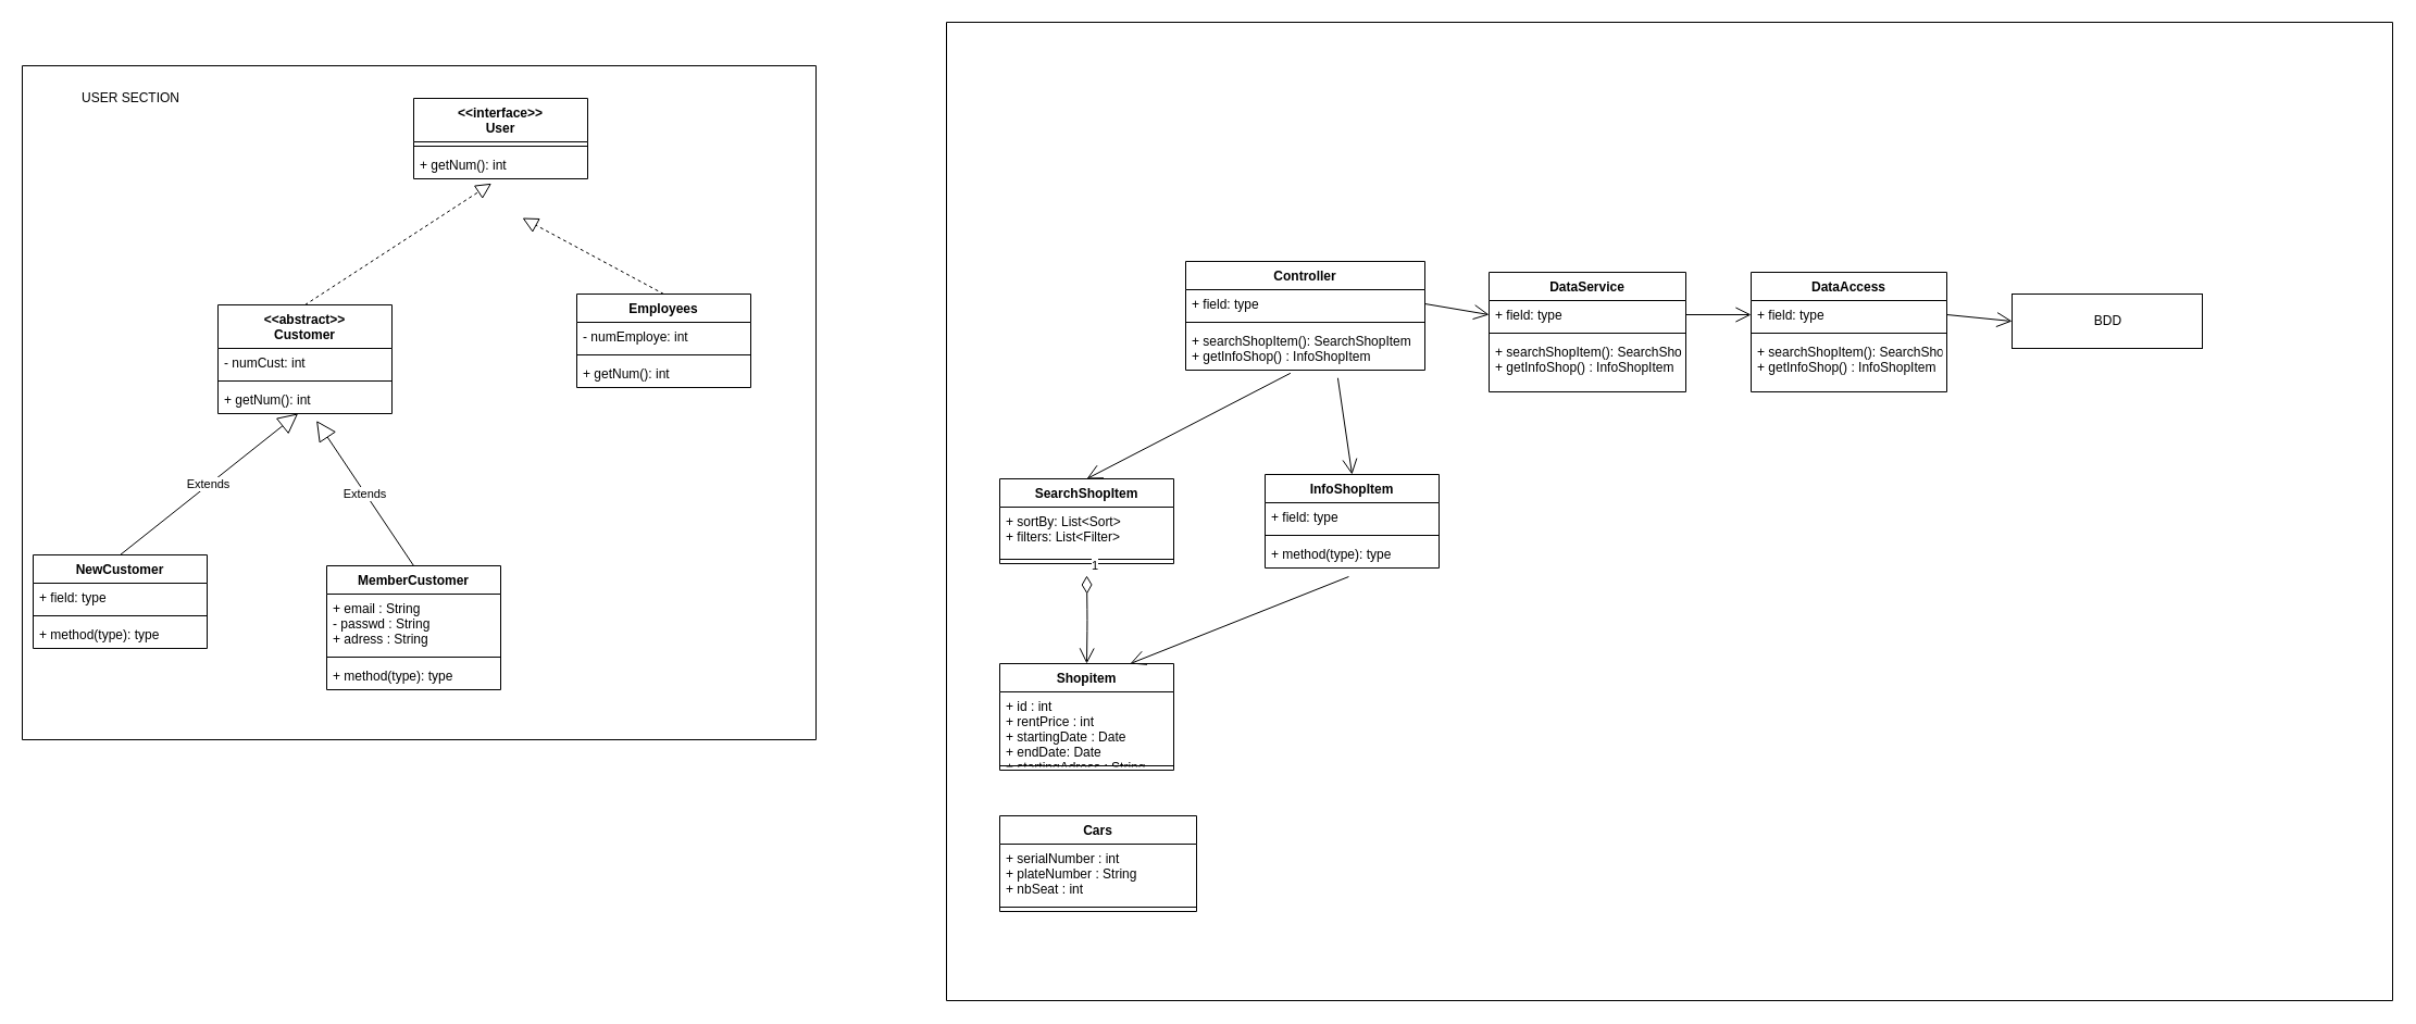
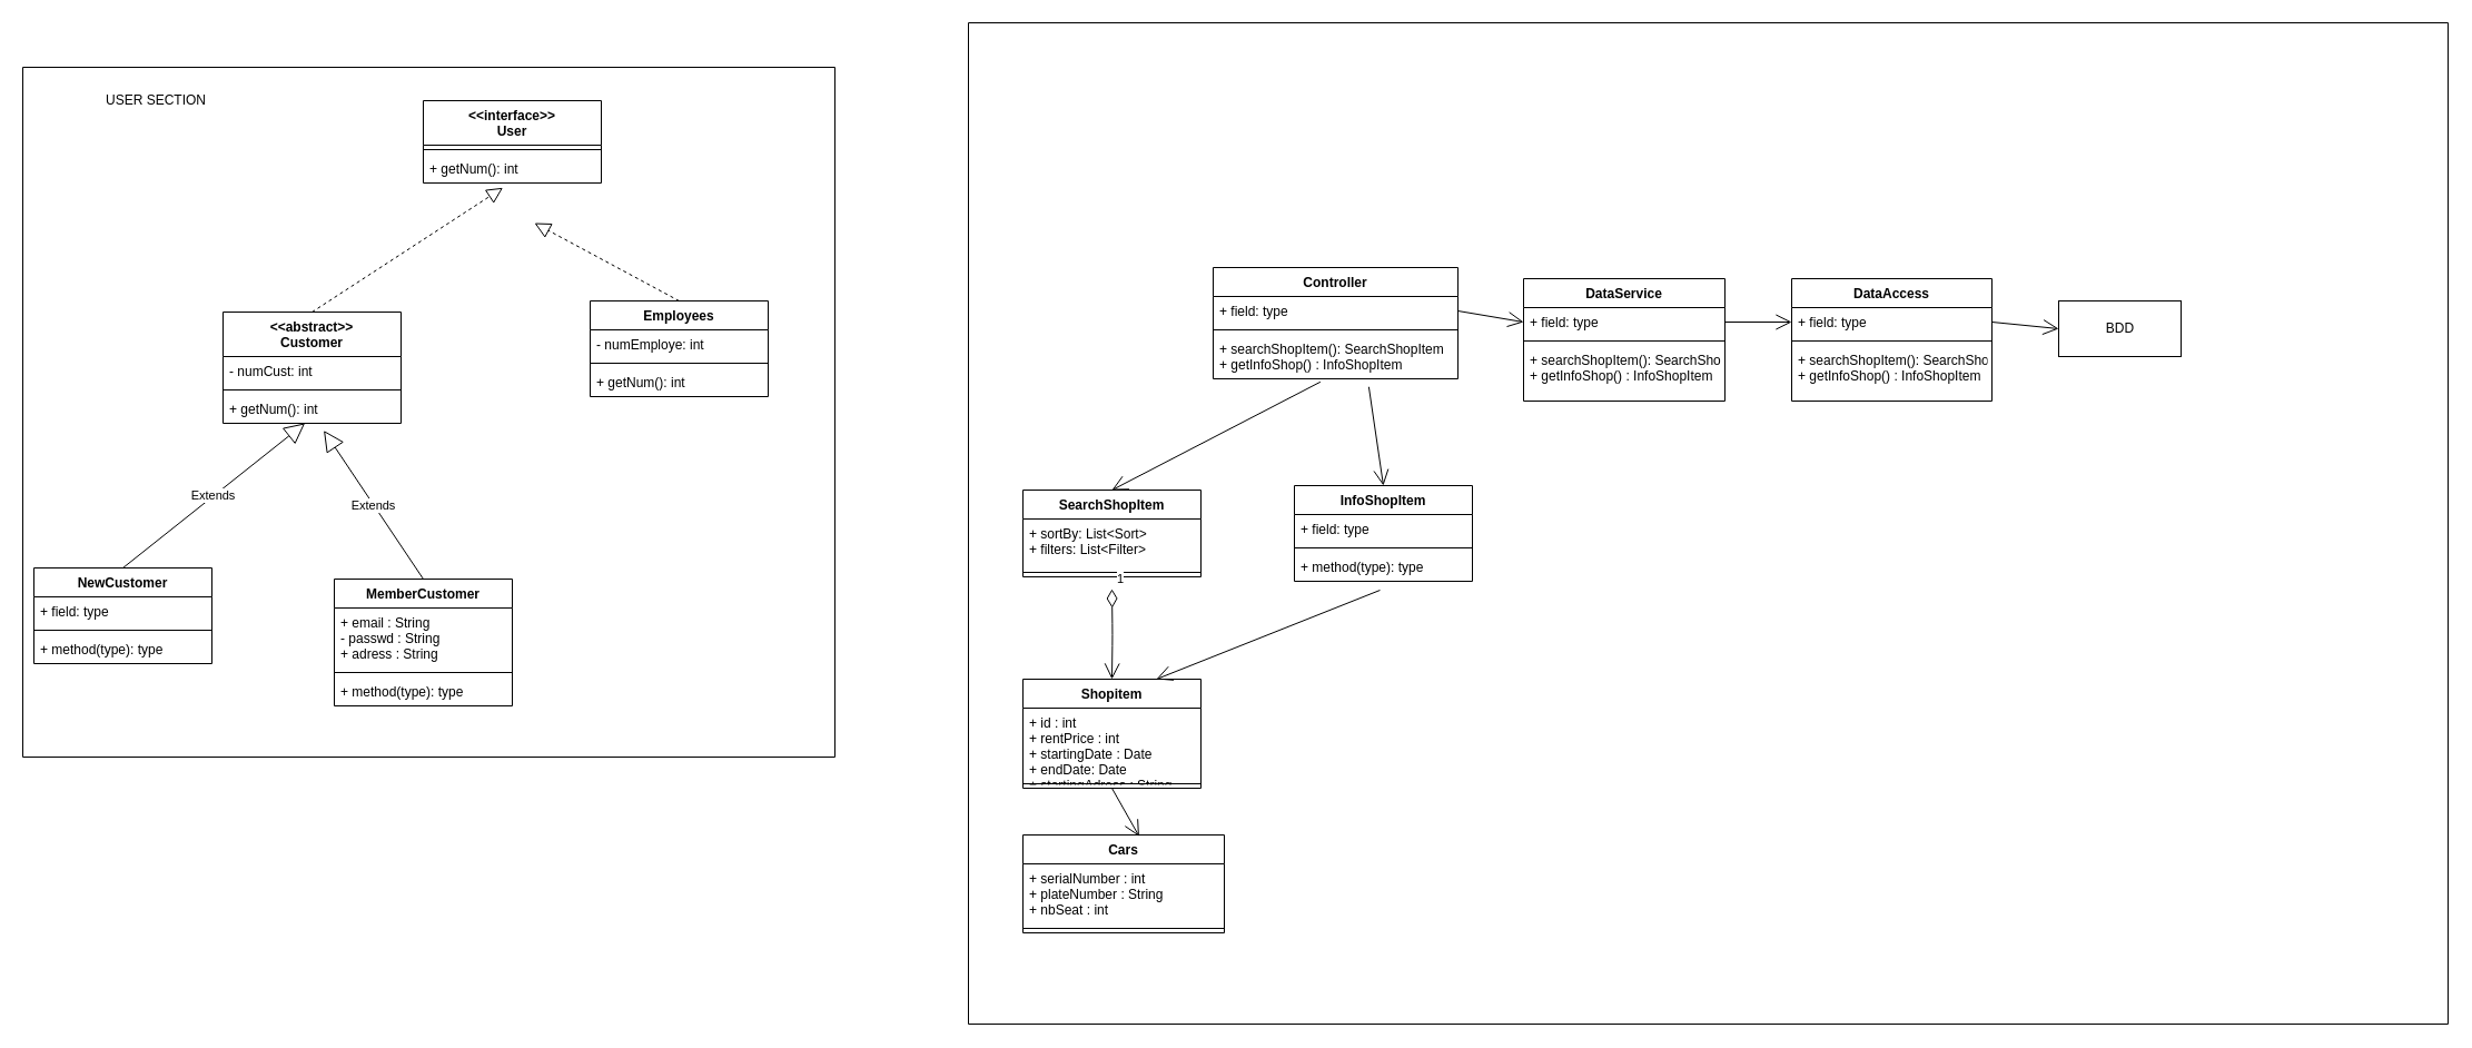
- <mxCell id="3" value="USER SECTION" style="text;html=1;strokeColor=none;fillColor=none;align=center;verticalAlign=middle;whiteSpace=wrap;rounded=0;" parent="2" vertex="1"><mxGeometry x="30" y="20" width="140" height="20" as="geometry" /></mxCell>
+ <mxCell id="3" value="USER SECTION" style="text;html=1;strokeColor=none;fillColor=none;align=center;verticalAlign=middle;whiteSpace=wrap;rounded=0;" parent="2" vertex="1"><mxGeometry x="50" y="20" width="140" height="20" as="geometry" /></mxCell>
- <mxCell id="60" value="BDD" style="html=1;" parent="1" vertex="1"><mxGeometry x="1850" y="270" width="175" height="50" as="geometry" /></mxCell>
+ <mxCell id="60" value="BDD" style="html=1;" parent="1" vertex="1"><mxGeometry x="1850" y="270" width="110" height="50" as="geometry" /></mxCell>
+ <mxCell id="42" value="" style="endArrow=open;endFill=1;endSize=12;html=1;entryX=0.577;entryY=0.014;entryDx=0;entryDy=0;entryPerimeter=0;exitX=0.5;exitY=1;exitDx=0;exitDy=0;" parent="23" source="30" target="27" edge="1"><mxGeometry width="160" relative="1" as="geometry"><mxPoint x="133" y="693.454" as="sourcePoint" /><mxPoint x="220" y="700" as="targetPoint" /></mxGeometry></mxCell>
